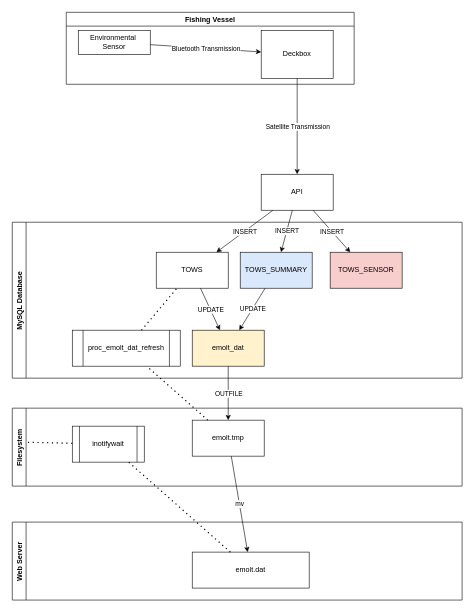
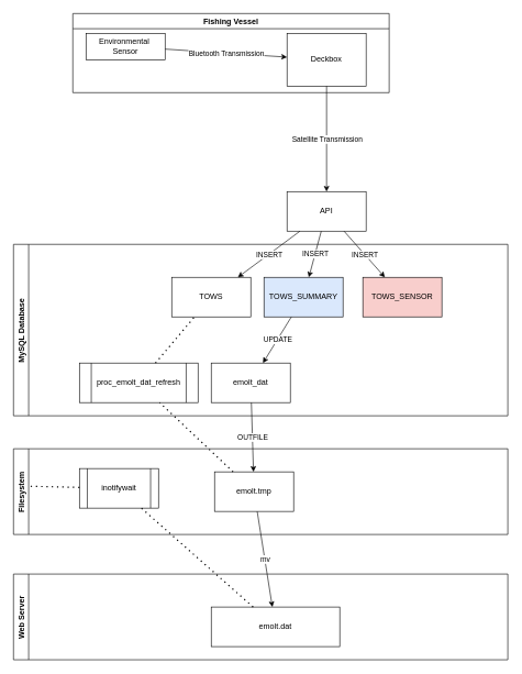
- <mxCell id="20" value="" style="endArrow=classic;html=1;rounded=0;" edge="1" parent="1" source="10" target="13"><mxGeometry relative="1" as="geometry"><mxPoint x="224.235" y="460" as="sourcePoint" /><mxPoint x="130.005" y="530" as="targetPoint" /></mxGeometry></mxCell>
- <mxCell id="21" value="UPDATE" style="edgeLabel;resizable=0;html=1;align=center;verticalAlign=middle;" connectable="0" vertex="1" parent="20"><mxGeometry relative="1" as="geometry" /></mxCell>
- <mxCell id="13" value="emolt_dat" style="rounded=0;whiteSpace=wrap;html=1;fillColor=#fff2cc;" vertex="1" parent="1"><mxGeometry x="320" y="550" width="120" height="60" as="geometry" /></mxCell>
+ <mxCell id="13" value="emolt_dat" style="rounded=0;whiteSpace=wrap;html=1;" vertex="1" parent="1"><mxGeometry x="320" y="550" width="120" height="60" as="geometry" /></mxCell>
- <mxCell id="24" value="emolt.tmp" style="rounded=0;whiteSpace=wrap;html=1;" vertex="1" parent="1"><mxGeometry x="320" y="700" width="120" height="60" as="geometry" /></mxCell>
+ <mxCell id="24" value="emolt.tmp" style="rounded=0;whiteSpace=wrap;html=1;" vertex="1" parent="1"><mxGeometry x="325" y="715" width="120" height="60" as="geometry" /></mxCell>
